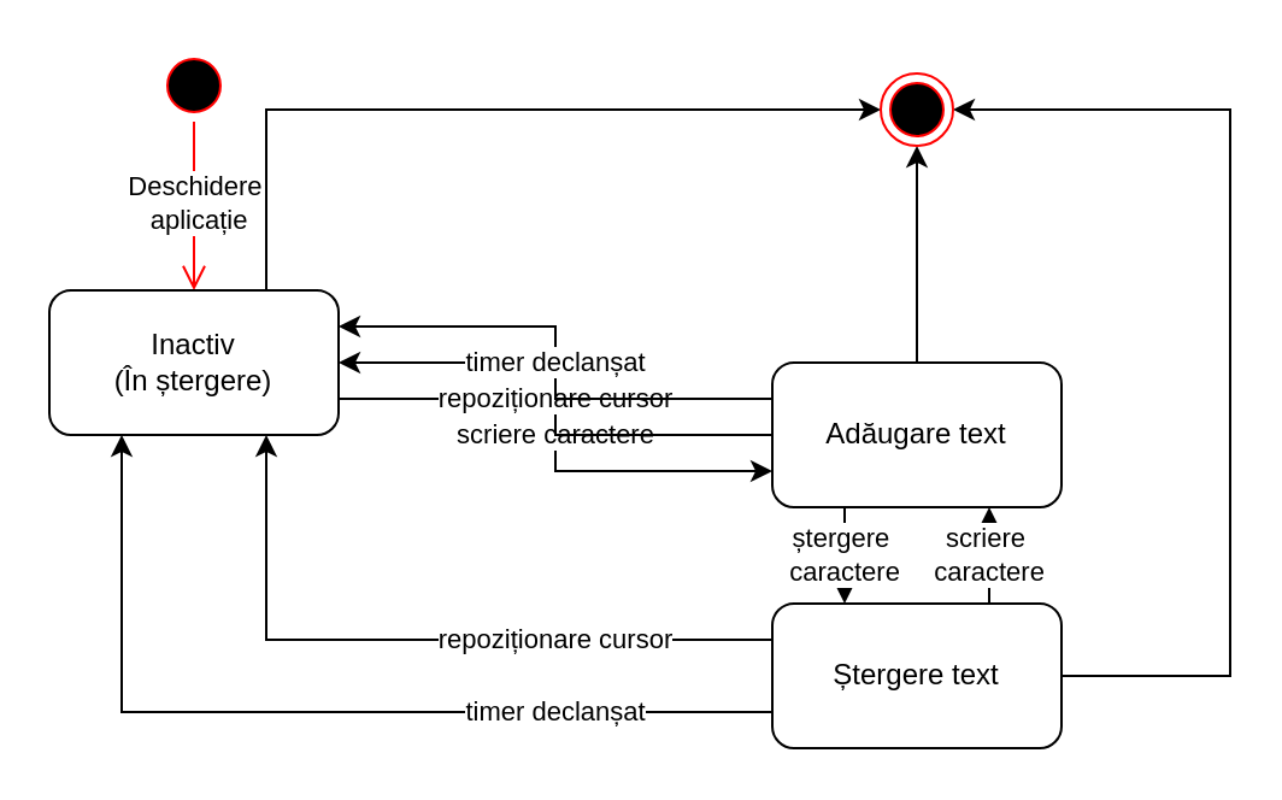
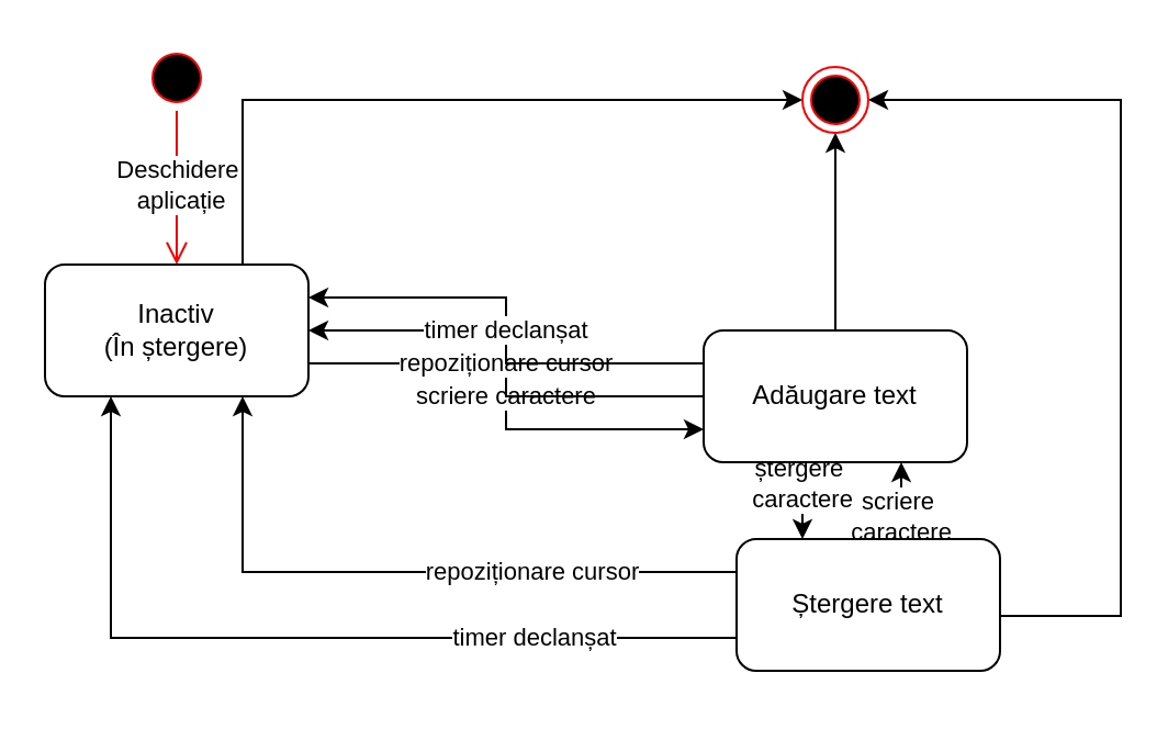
- <mxCell id="17" value="Ștergere text" style="rounded=1;whiteSpace=wrap;html=1;" vertex="1" parent="1"><mxGeometry x="320" y="250" width="120" height="60" as="geometry" /></mxCell>
+ <mxCell id="17" value="Ștergere text" style="rounded=1;whiteSpace=wrap;html=1;" vertex="1" parent="1"><mxGeometry x="335" y="245" width="120" height="60" as="geometry" /></mxCell>
